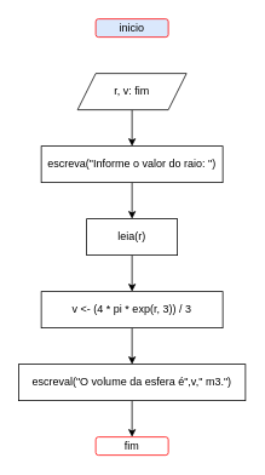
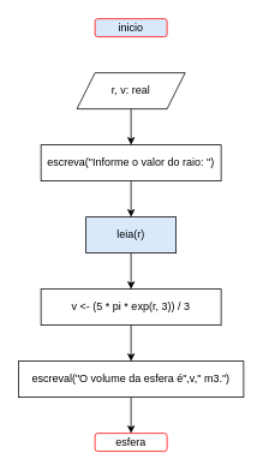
- <mxCell id="7" value="r, v: fim" style="shape=parallelogram;perimeter=parallelogramPerimeter;whiteSpace=wrap;html=1;fixedSize=1;hachureGap=4;strokeColor=#000000;" vertex="1" parent="1"><mxGeometry x="85" y="80" width="120" height="40" as="geometry" /></mxCell>
+ <mxCell id="7" value="r, v: real" style="shape=parallelogram;perimeter=parallelogramPerimeter;whiteSpace=wrap;html=1;fixedSize=1;hachureGap=4;strokeColor=#000000;" vertex="1" parent="1"><mxGeometry x="85" y="80" width="120" height="40" as="geometry" /></mxCell>
- <mxCell id="9" value="leia(r)" style="rounded=0;whiteSpace=wrap;html=1;hachureGap=4;strokeColor=#000000;" vertex="1" parent="1"><mxGeometry x="95" y="240" width="100" height="40" as="geometry" /></mxCell>
+ <mxCell id="9" value="leia(r)" style="rounded=0;whiteSpace=wrap;html=1;hachureGap=4;strokeColor=#000000;fillColor=#dae8fc;" vertex="1" parent="1"><mxGeometry x="95" y="240" width="100" height="40" as="geometry" /></mxCell>
- <mxCell id="11" value="v &amp;lt;- (4 * pi * exp(r, 3)) / 3" style="whiteSpace=wrap;html=1;hachureGap=4;strokeColor=#000000;" vertex="1" parent="1"><mxGeometry x="45" y="320" width="200" height="40" as="geometry" /></mxCell>
+ <mxCell id="11" value="v &amp;lt;- (5 * pi * exp(r, 3)) / 3" style="whiteSpace=wrap;html=1;hachureGap=4;strokeColor=#000000;" vertex="1" parent="1"><mxGeometry x="45" y="320" width="200" height="40" as="geometry" /></mxCell>
- <mxCell id="3" value="fim" style="rounded=1;whiteSpace=wrap;html=1;hachureGap=4;strokeColor=#FF0000;" vertex="1" parent="1"><mxGeometry x="105" y="480" width="80" height="20" as="geometry" /></mxCell>
+ <mxCell id="3" value="esfera" style="rounded=1;whiteSpace=wrap;html=1;hachureGap=4;strokeColor=#FF0000;" vertex="1" parent="1"><mxGeometry x="105" y="480" width="80" height="20" as="geometry" /></mxCell>
